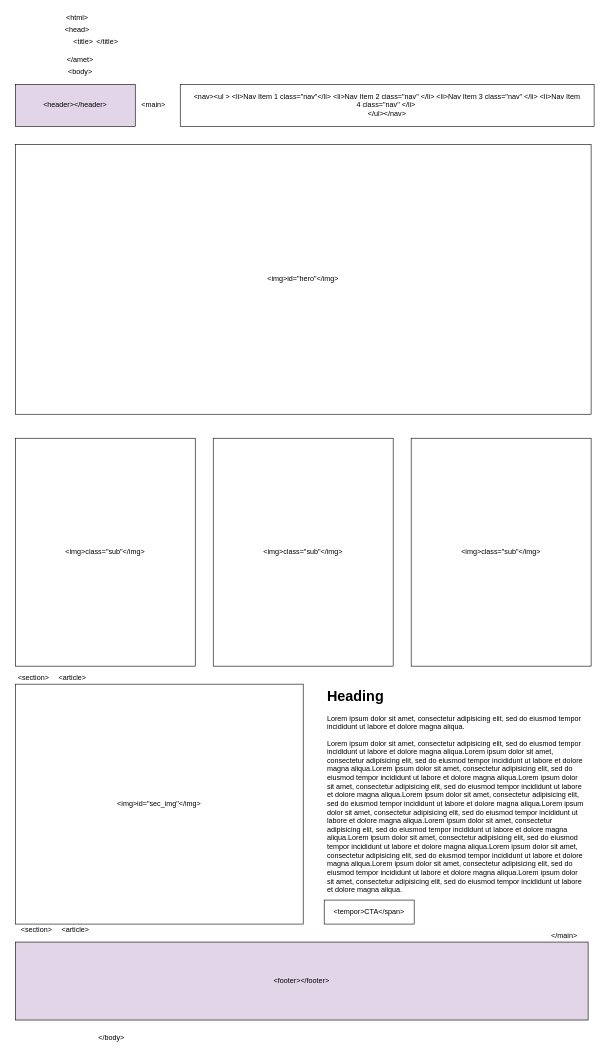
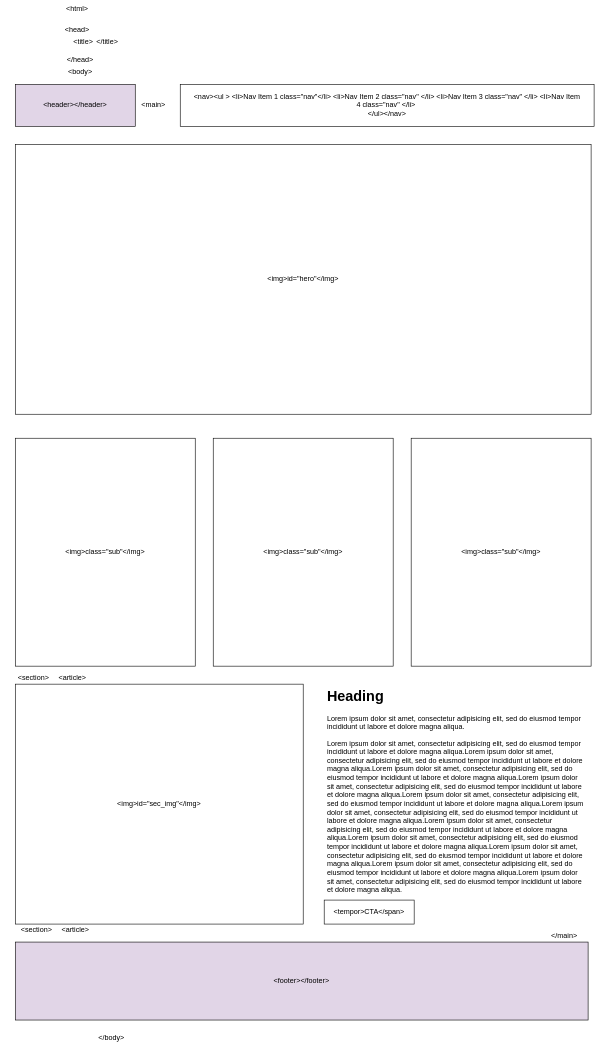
- <mxCell id="2" value="&amp;lt;html&amp;gt;" style="text;html=1;align=center;verticalAlign=middle;resizable=0;points=[];autosize=1;" vertex="1" parent="1"><mxGeometry x="102.5" y="20" width="50" height="20" as="geometry" /></mxCell>
+ <mxCell id="2" value="&amp;lt;html&amp;gt;" style="text;html=1;align=center;verticalAlign=middle;resizable=0;points=[];autosize=1;" vertex="1" parent="1"><mxGeometry x="102.5" y="5" width="50" height="20" as="geometry" /></mxCell>
- <mxCell id="19" value="&amp;lt;/amet&amp;gt;" style="text;html=1;align=center;verticalAlign=middle;resizable=0;points=[];autosize=1;" vertex="1" parent="1"><mxGeometry x="102.5" y="90" width="60" height="20" as="geometry" /></mxCell>
+ <mxCell id="19" value="&amp;lt;/head&amp;gt;" style="text;html=1;align=center;verticalAlign=middle;resizable=0;points=[];autosize=1;" vertex="1" parent="1"><mxGeometry x="102.5" y="90" width="60" height="20" as="geometry" /></mxCell>
